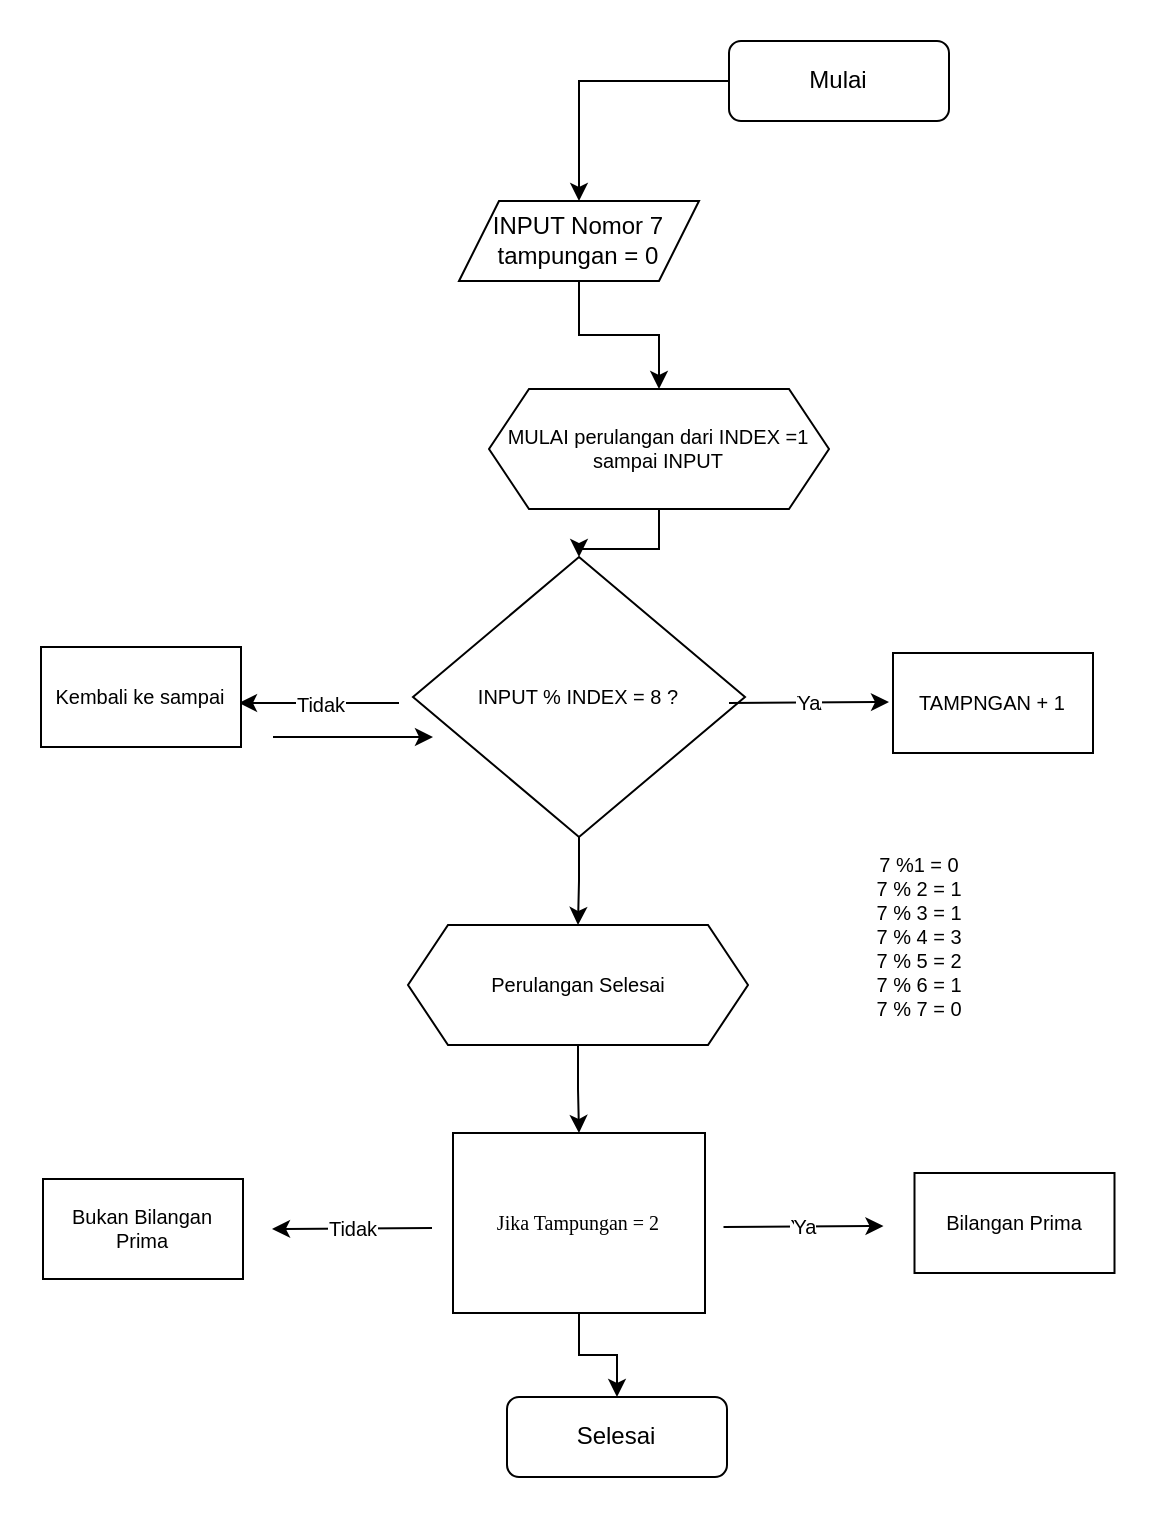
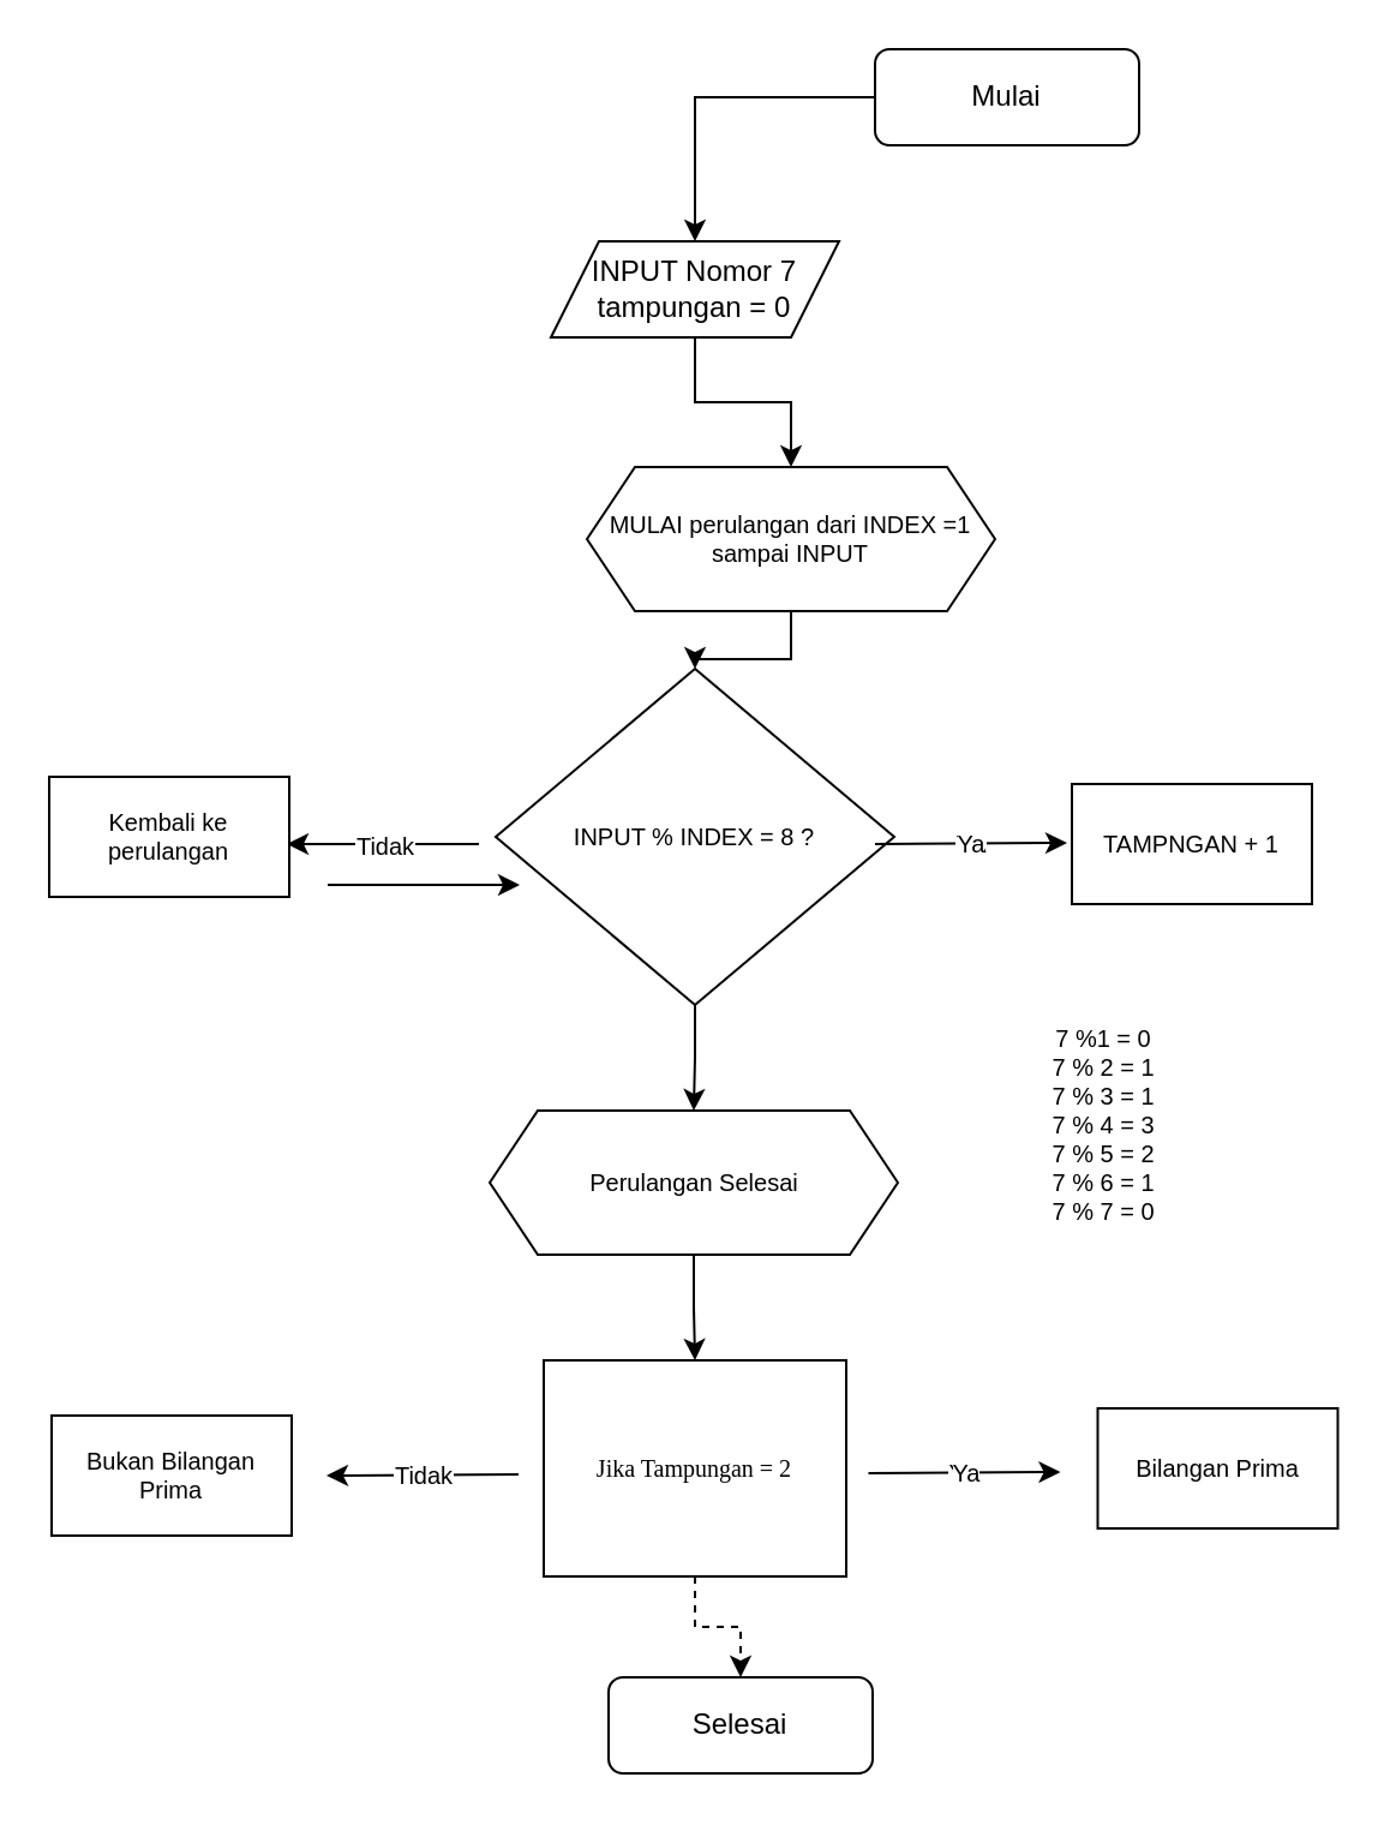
- <mxCell id="19" value="Kembali ke sampai" style="rounded=0;whiteSpace=wrap;html=1;fontSize=10;" vertex="1" parent="1"><mxGeometry x="20" y="323" width="100" height="50" as="geometry" /></mxCell>
+ <mxCell id="19" value="Kembali ke perulangan" style="rounded=0;whiteSpace=wrap;html=1;fontSize=10;" vertex="1" parent="1"><mxGeometry x="20" y="323" width="100" height="50" as="geometry" /></mxCell>
- <mxCell id="14" value="" style="edgeStyle=orthogonalEdgeStyle;rounded=0;orthogonalLoop=1;jettySize=auto;html=1;fontSize=10;" edge="1" parent="1" source="15" target="16"><mxGeometry relative="1" as="geometry" /></mxCell>
+ <mxCell id="14" value="" style="edgeStyle=orthogonalEdgeStyle;rounded=0;orthogonalLoop=1;jettySize=auto;html=1;fontSize=10;dashed=1;" edge="1" parent="1" source="15" target="16"><mxGeometry relative="1" as="geometry" /></mxCell>
